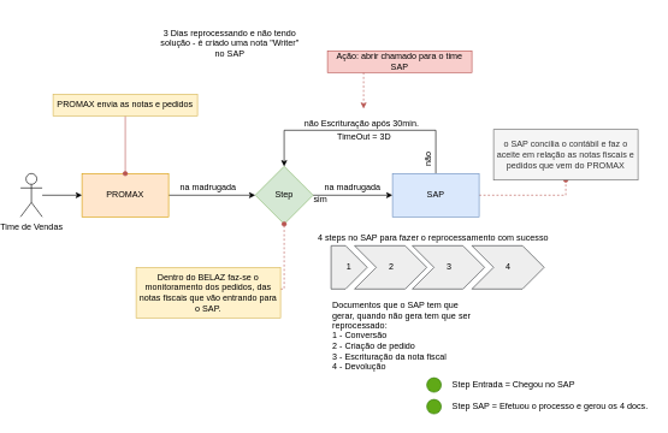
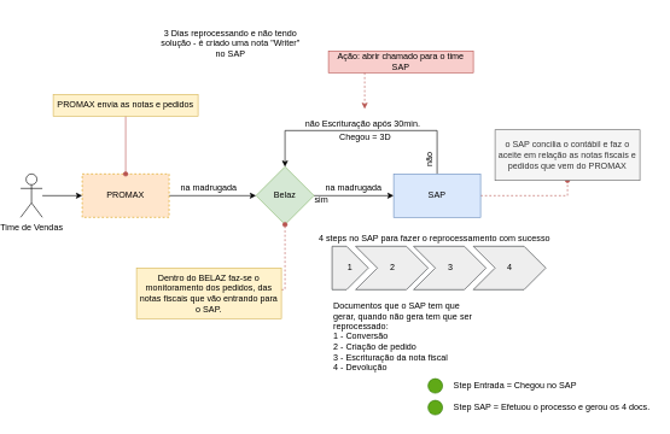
- <mxCell id="23" value="TimeOut = 3D" style="text;html=1;strokeColor=none;fillColor=none;align=center;verticalAlign=middle;whiteSpace=wrap;rounded=0;" vertex="1" parent="1"><mxGeometry x="416" y="179" width="160" height="20" as="geometry" /></mxCell>
+ <mxCell id="23" value="Chegou = 3D" style="text;html=1;strokeColor=none;fillColor=none;align=center;verticalAlign=middle;whiteSpace=wrap;rounded=0;" vertex="1" parent="1"><mxGeometry x="416" y="179" width="160" height="20" as="geometry" /></mxCell>
- <mxCell id="8" value="PROMAX" style="rounded=0;whiteSpace=wrap;html=1;fillColor=#ffe6cc;strokeColor=#d79b00;" vertex="1" parent="1"><mxGeometry x="105" y="240" width="120" height="60" as="geometry" /></mxCell>
+ <mxCell id="8" value="PROMAX" style="rounded=0;whiteSpace=wrap;html=1;fillColor=#ffe6cc;strokeColor=#d79b00;dashed=1;" vertex="1" parent="1"><mxGeometry x="105" y="240" width="120" height="60" as="geometry" /></mxCell>
- <mxCell id="3" value="Step" style="rhombus;whiteSpace=wrap;html=1;fillColor=#d5e8d4;strokeColor=#82b366;" vertex="1" parent="1"><mxGeometry x="345" y="230" width="80" height="80" as="geometry" /></mxCell>
+ <mxCell id="3" value="Belaz" style="rhombus;whiteSpace=wrap;html=1;fillColor=#d5e8d4;strokeColor=#82b366;" vertex="1" parent="1"><mxGeometry x="345" y="230" width="80" height="80" as="geometry" /></mxCell>
